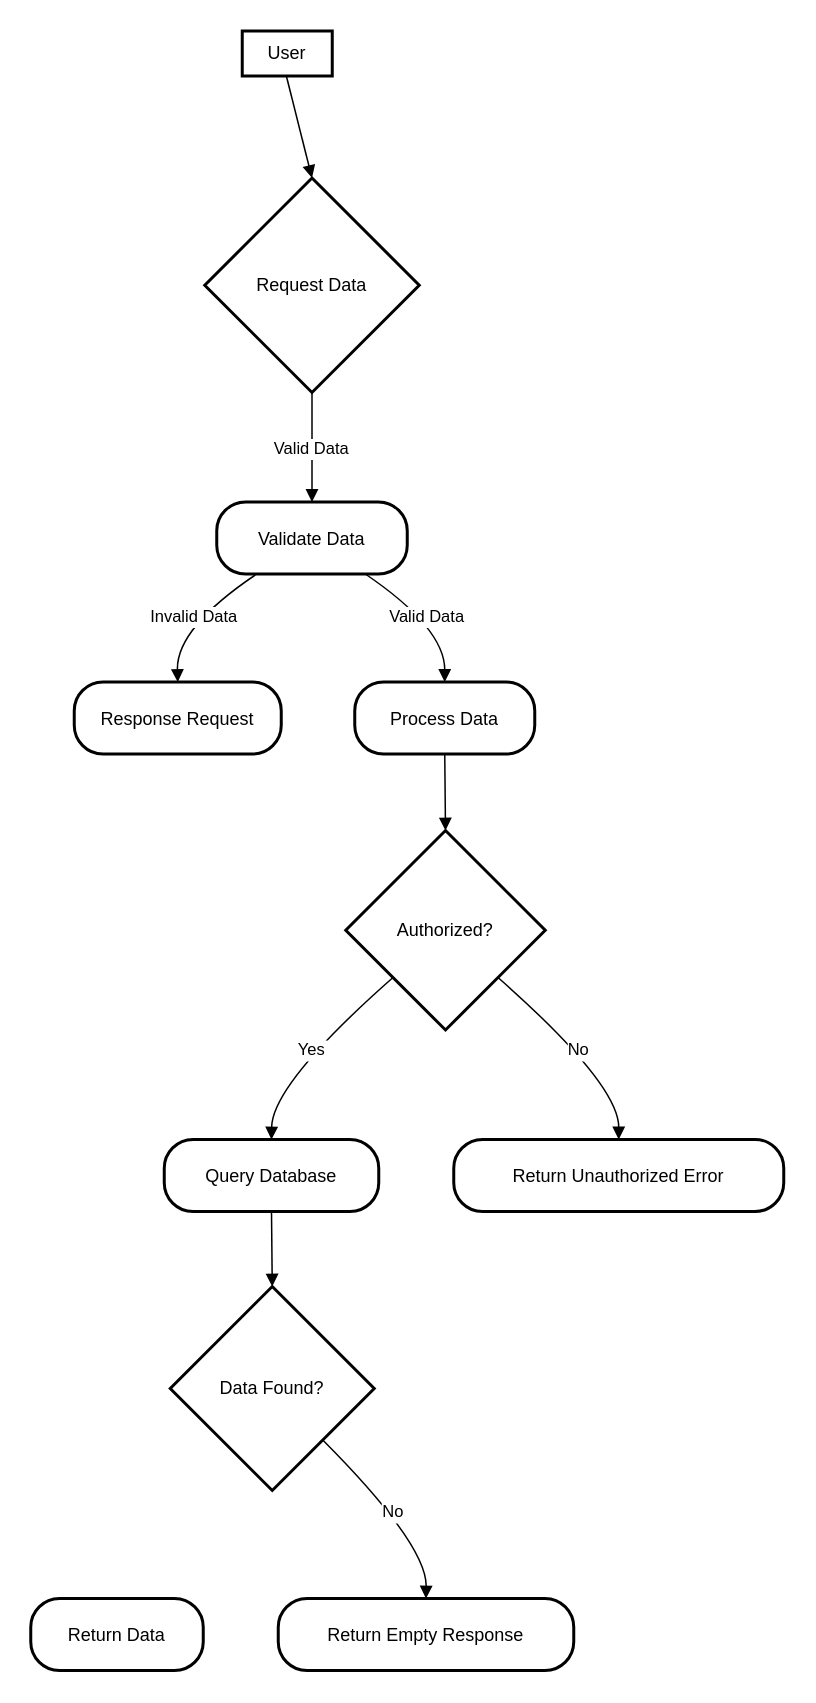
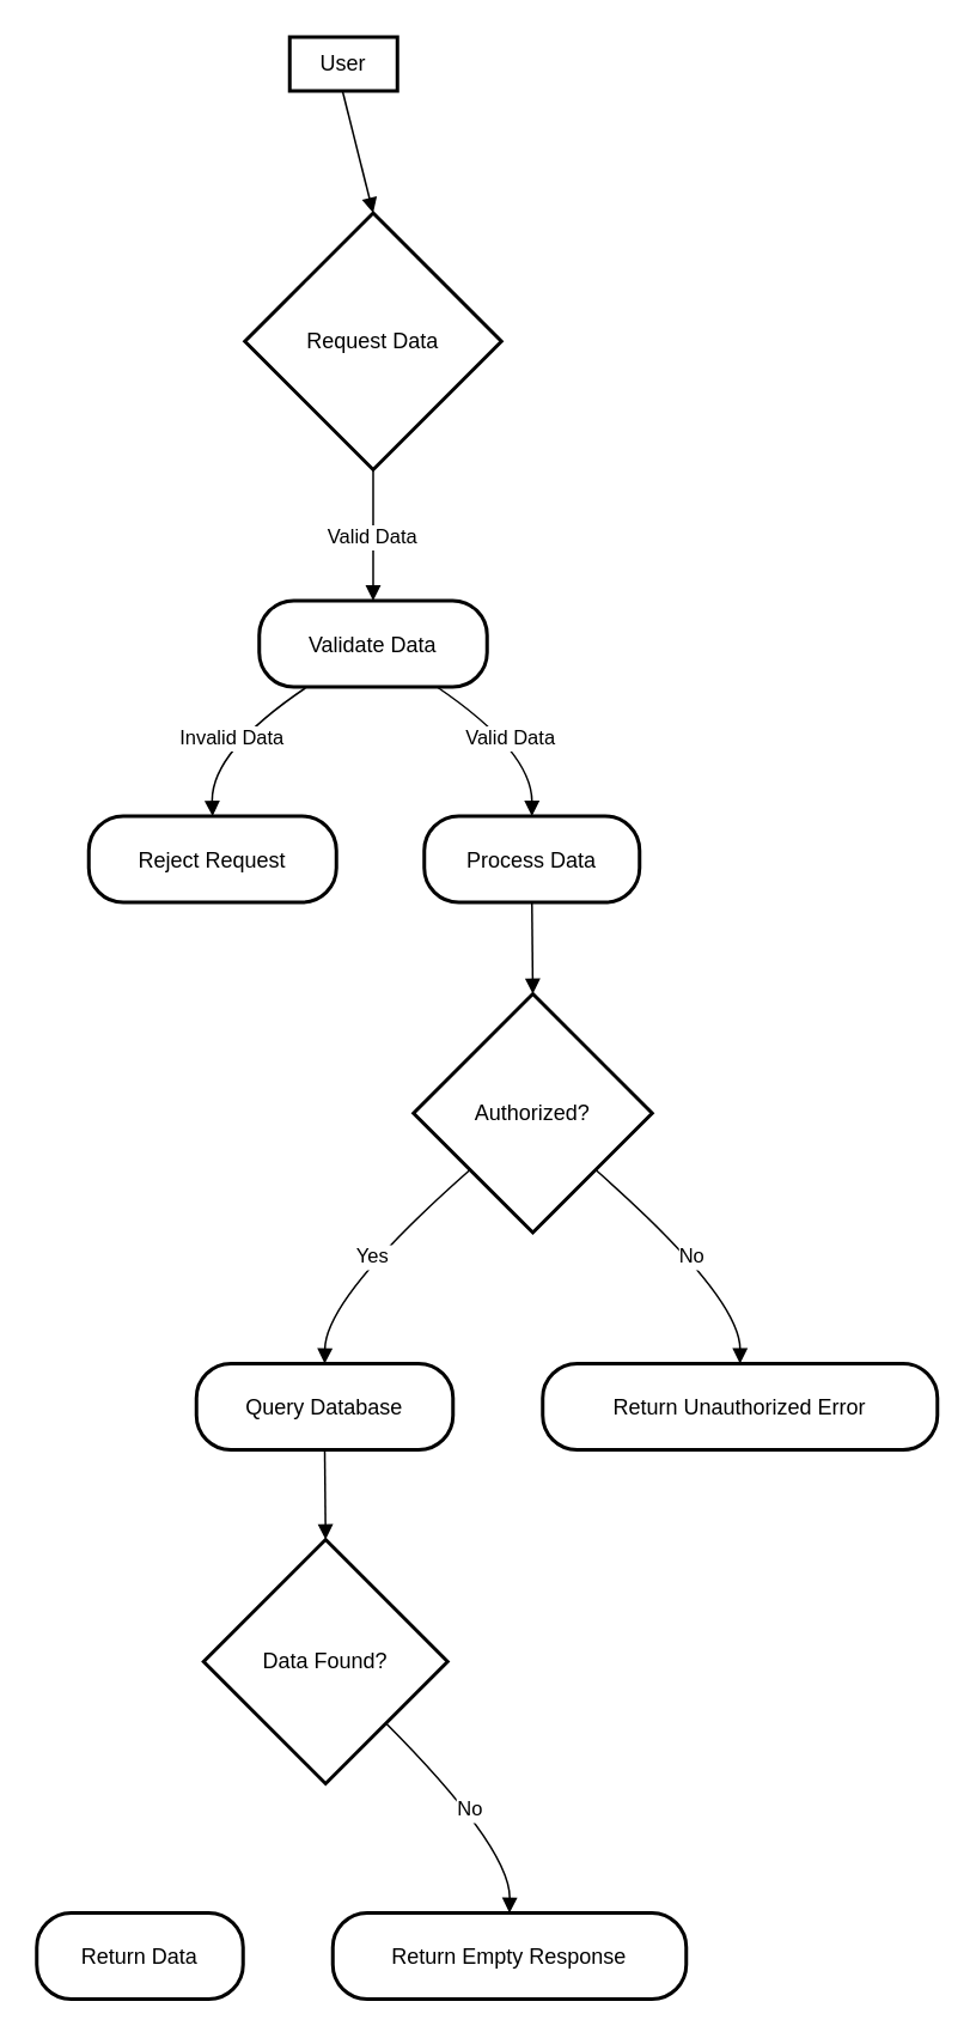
- <mxCell id="5" value="Response Request" style="rounded=1;arcSize=40;strokeWidth=2" vertex="1" parent="1"><mxGeometry x="49" y="454" width="138" height="48" as="geometry" /></mxCell>
+ <mxCell id="5" value="Reject Request" style="rounded=1;arcSize=40;strokeWidth=2" vertex="1" parent="1"><mxGeometry x="49" y="454" width="138" height="48" as="geometry" /></mxCell>
